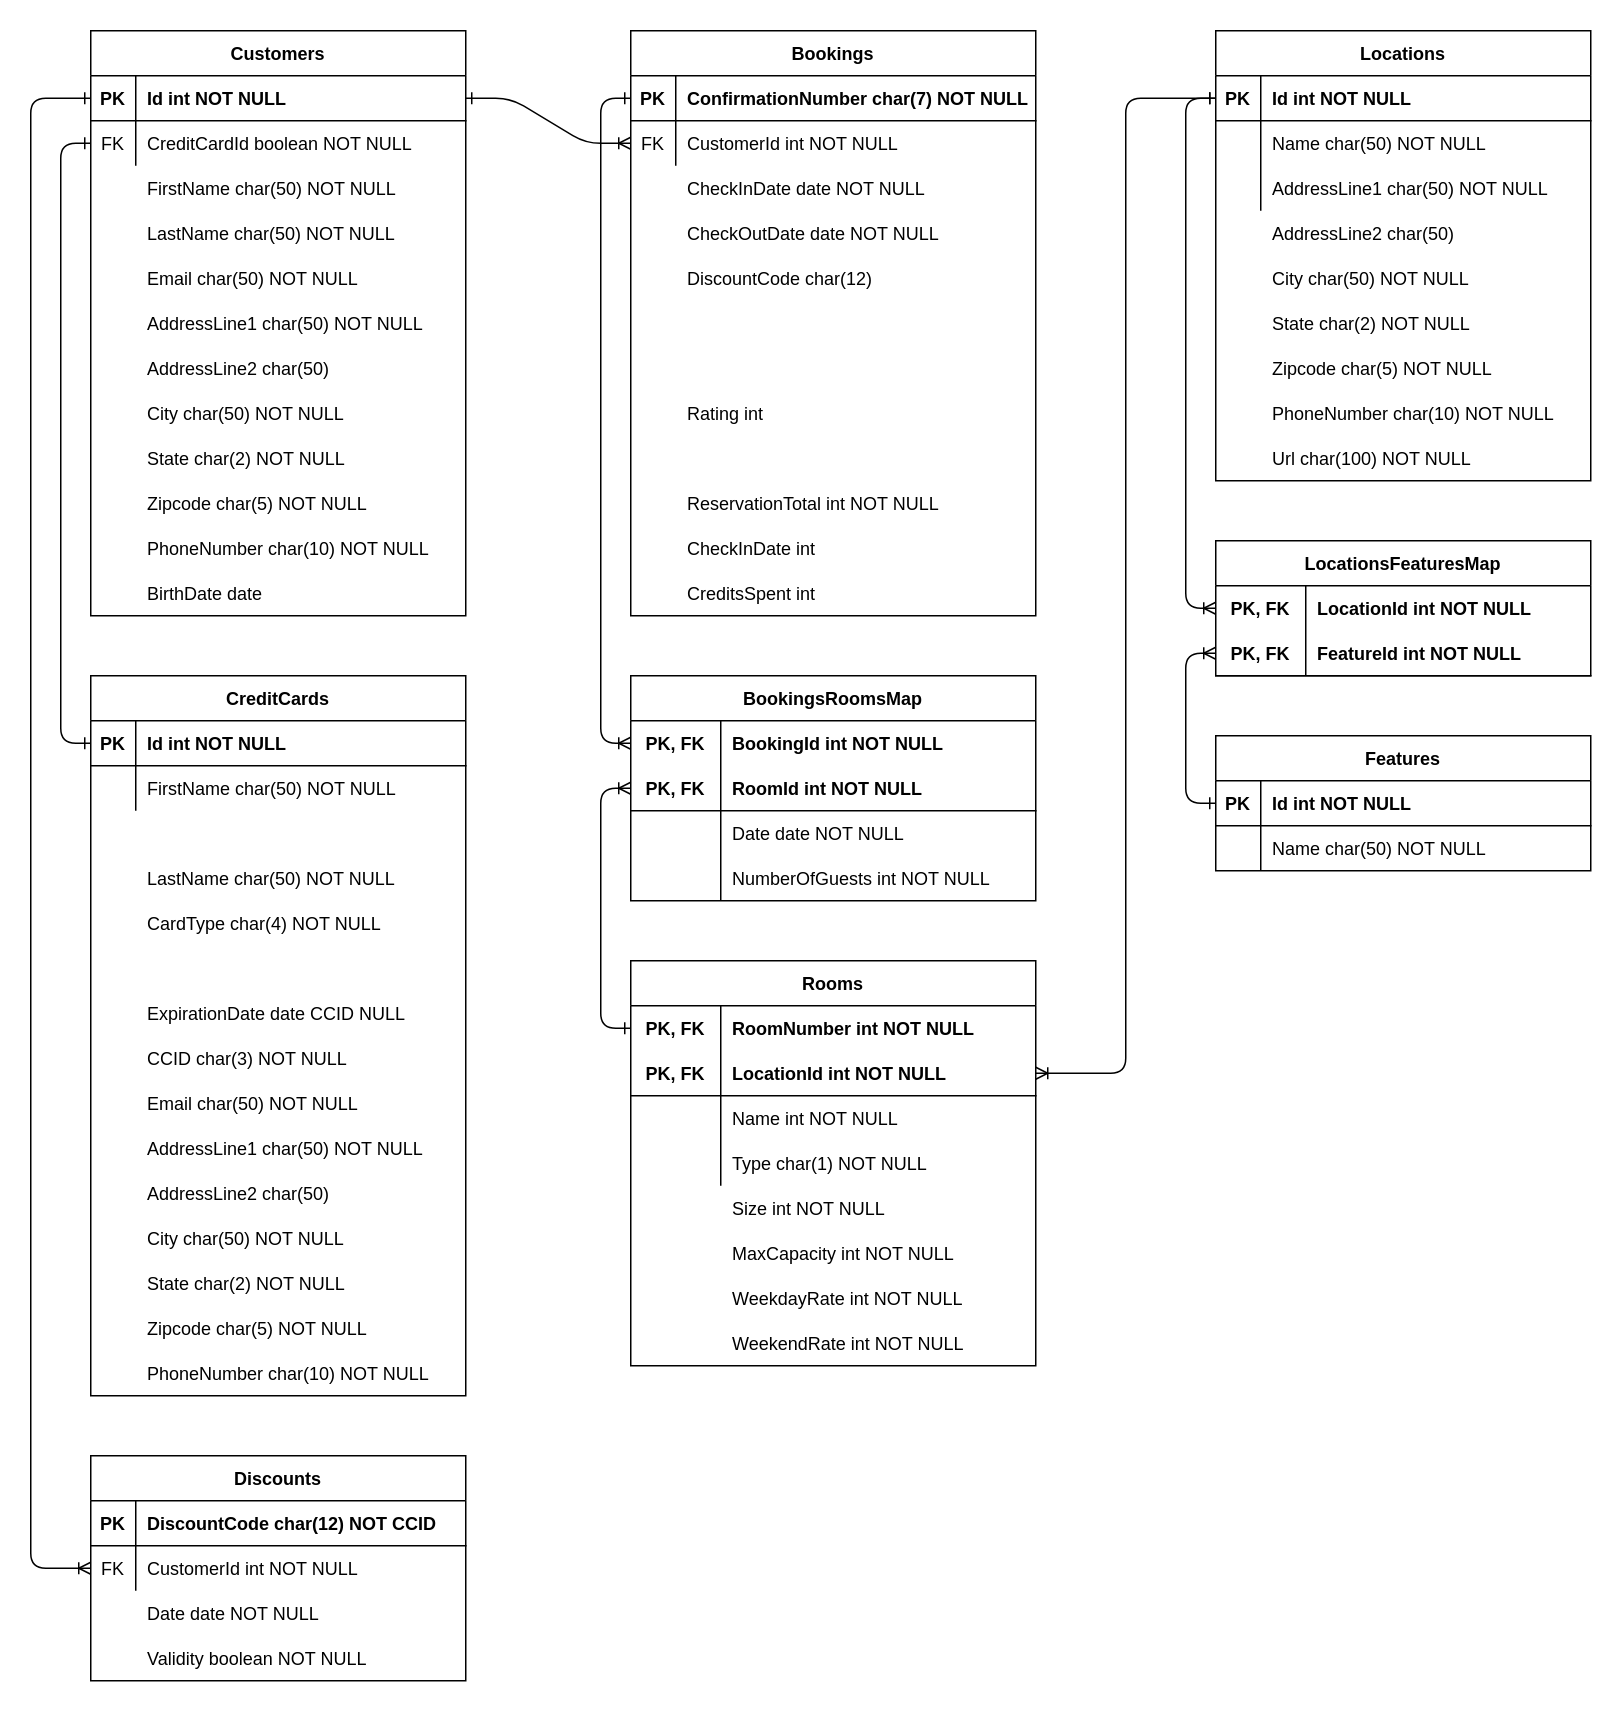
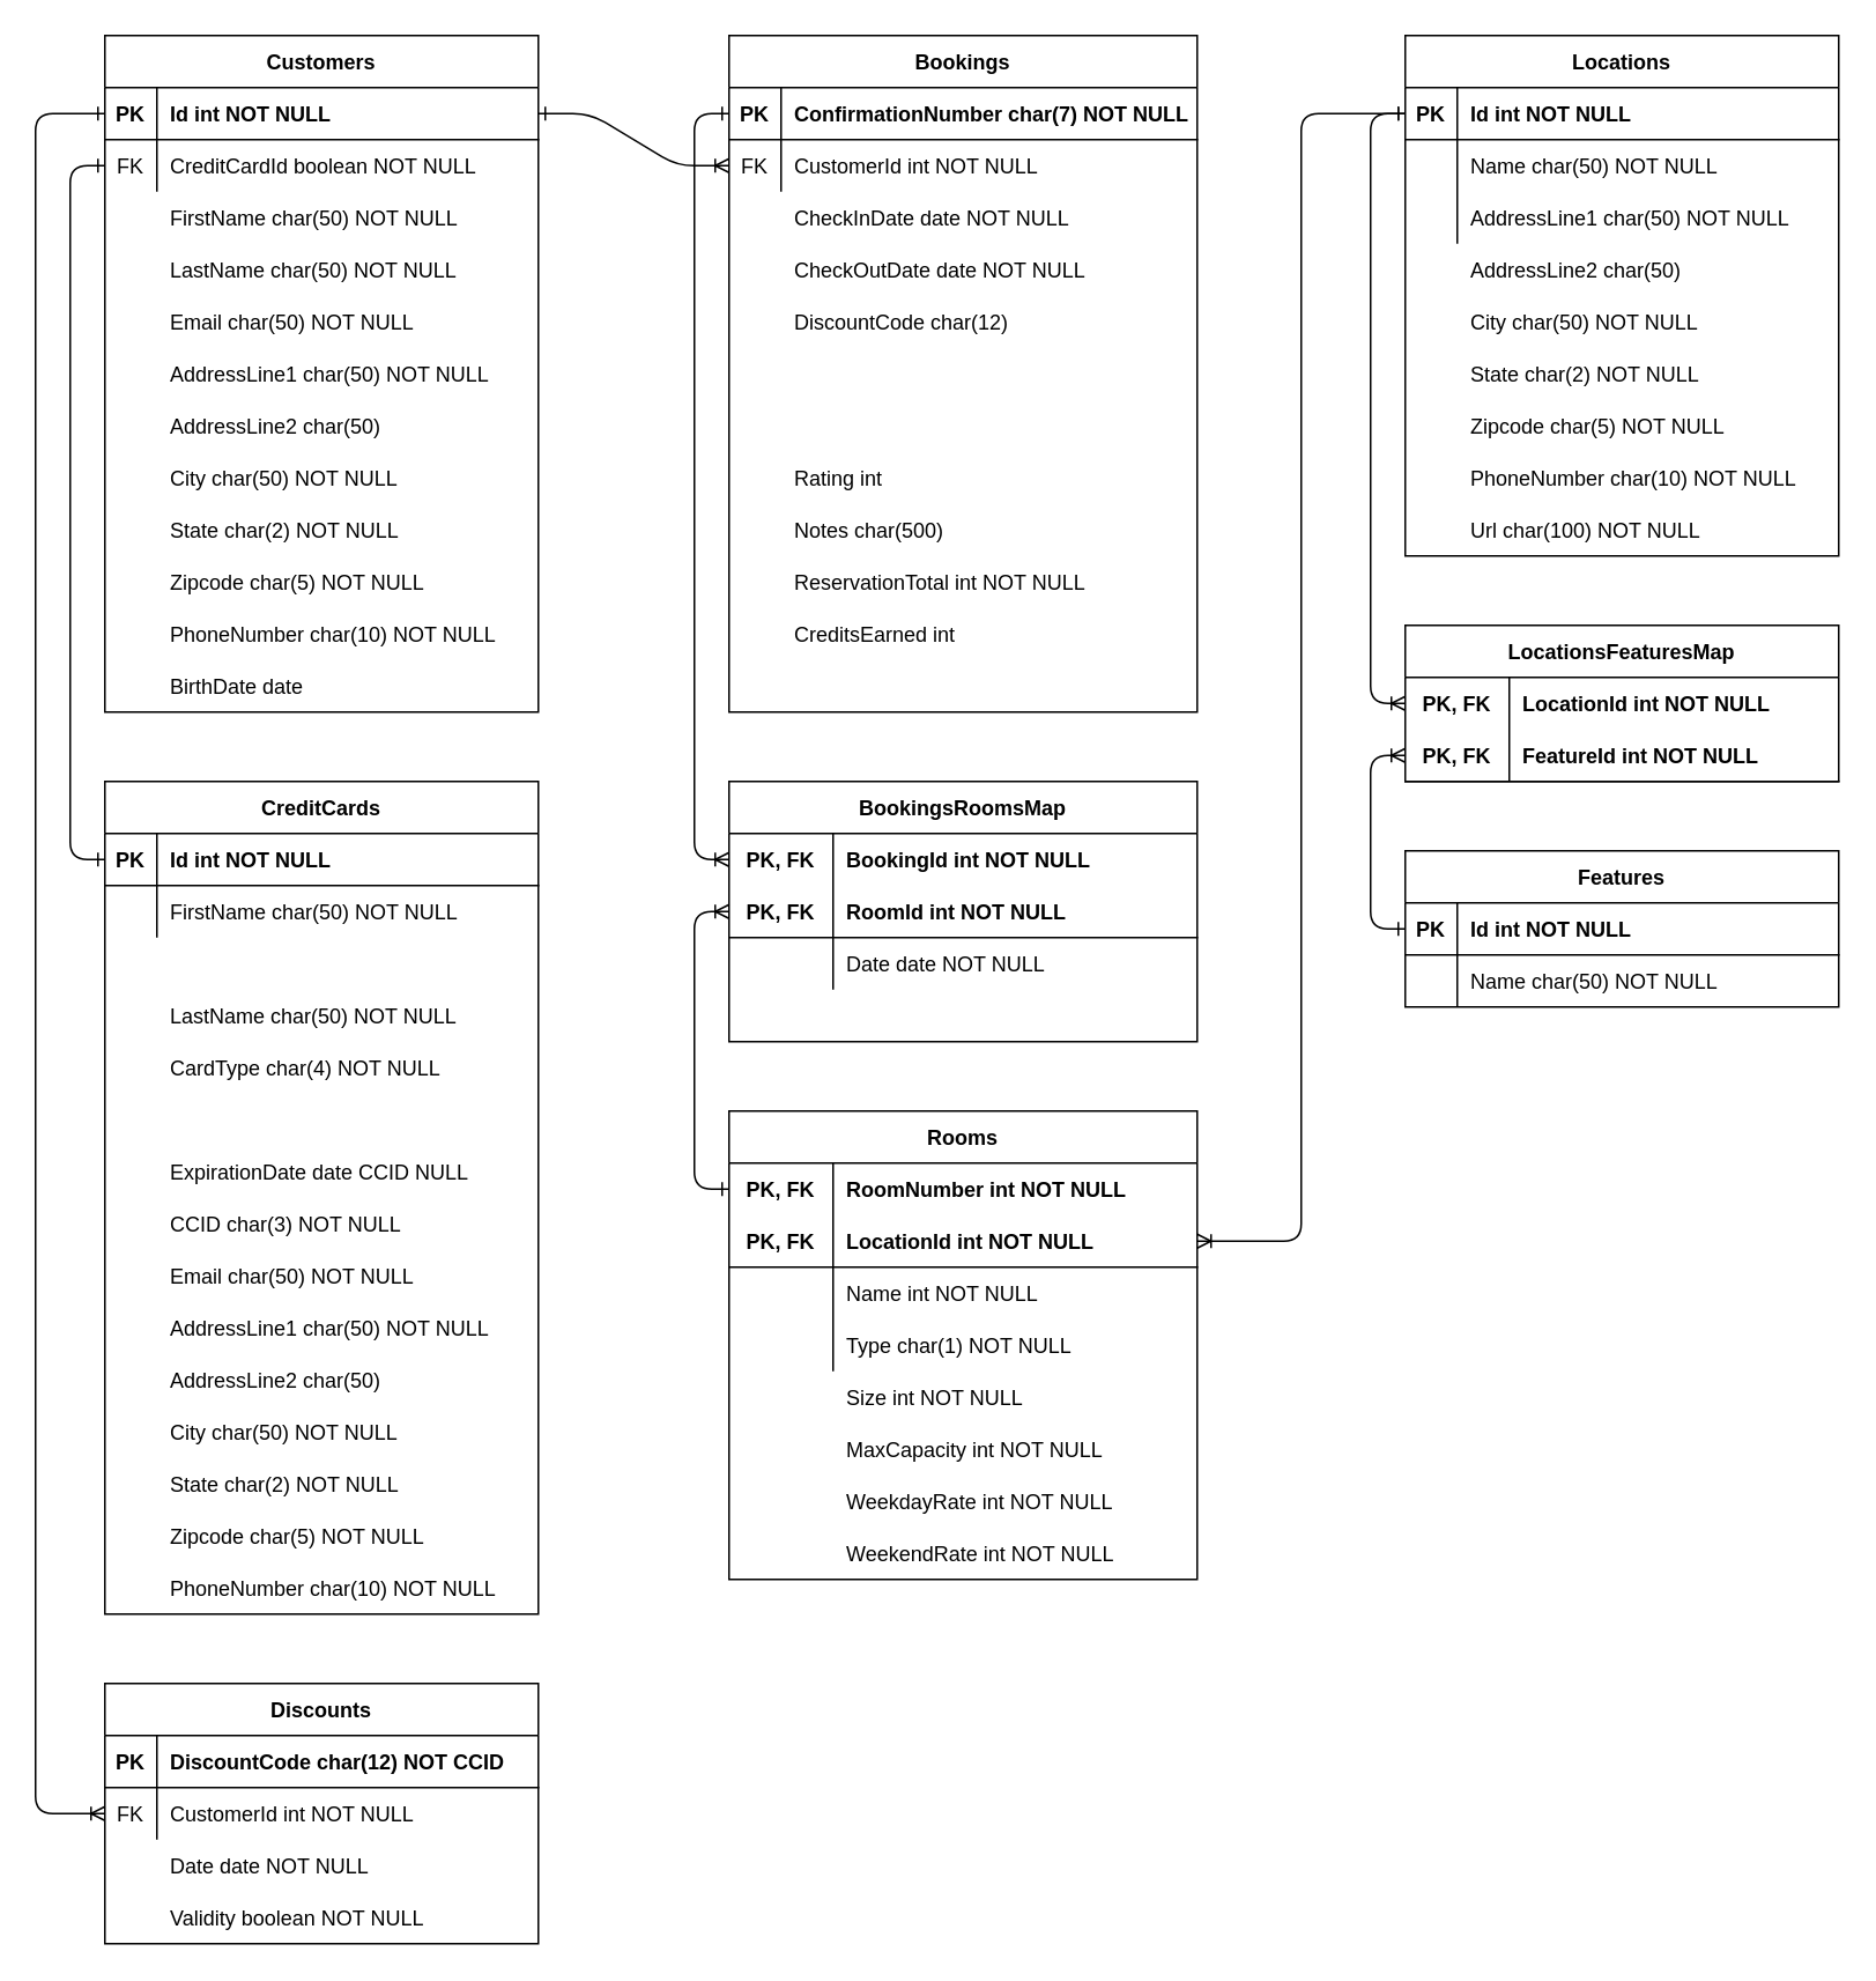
+ <mxCell id="54" value="Notes char(500)" style="shape=partialRectangle;overflow=hidden;connectable=0;fillColor=none;top=0;left=0;bottom=0;right=0;align=left;spacingLeft=6;" parent="52" vertex="1"><mxGeometry x="30" width="220" height="30" as="geometry" /></mxCell>
- <mxCell id="177" value="CheckInDate int" style="shape=partialRectangle;overflow=hidden;connectable=0;fillColor=none;top=0;left=0;bottom=0;right=0;align=left;spacingLeft=6;" parent="175" vertex="1"><mxGeometry x="30" width="220" height="30" as="geometry" /></mxCell>
+ <mxCell id="177" value="CreditsEarned int" style="shape=partialRectangle;overflow=hidden;connectable=0;fillColor=none;top=0;left=0;bottom=0;right=0;align=left;spacingLeft=6;" parent="175" vertex="1"><mxGeometry x="30" width="220" height="30" as="geometry" /></mxCell>
- <mxCell id="180" value="CreditsSpent int" style="shape=partialRectangle;overflow=hidden;connectable=0;fillColor=none;top=0;left=0;bottom=0;right=0;align=left;spacingLeft=6;" parent="178" vertex="1"><mxGeometry x="30" width="220" height="30" as="geometry" /></mxCell>
- <mxCell id="118" value="NumberOfGuests int NOT NULL" style="shape=partialRectangle;overflow=hidden;connectable=0;fillColor=none;top=0;left=0;bottom=0;right=0;align=left;spacingLeft=6;" parent="116" vertex="1"><mxGeometry x="60" width="210" height="30" as="geometry"><mxRectangle width="210" height="30" as="alternateBounds" /></mxGeometry></mxCell>
